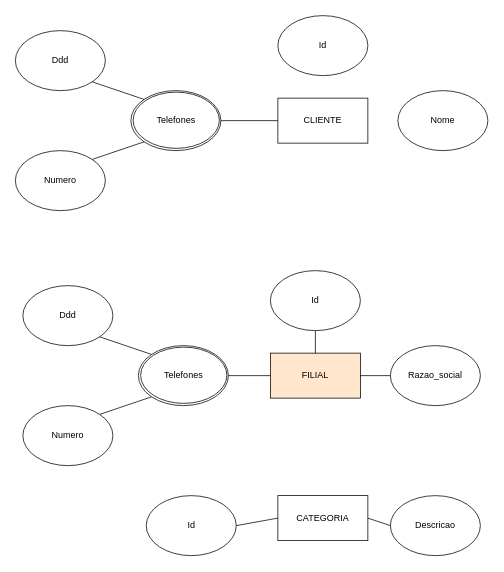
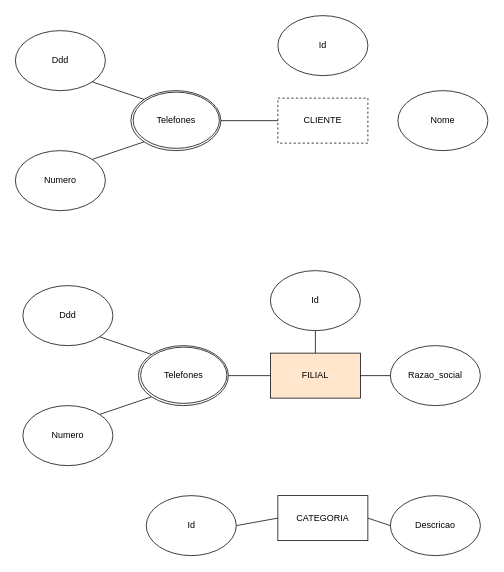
- <mxCell id="2" value="CLIENTE" style="rounded=0;whiteSpace=wrap;html=1;" vertex="1" parent="1"><mxGeometry x="370" y="130" width="120" height="60" as="geometry" /></mxCell>
+ <mxCell id="2" value="CLIENTE" style="rounded=0;whiteSpace=wrap;html=1;dashed=1;" vertex="1" parent="1"><mxGeometry x="370" y="130" width="120" height="60" as="geometry" /></mxCell>
